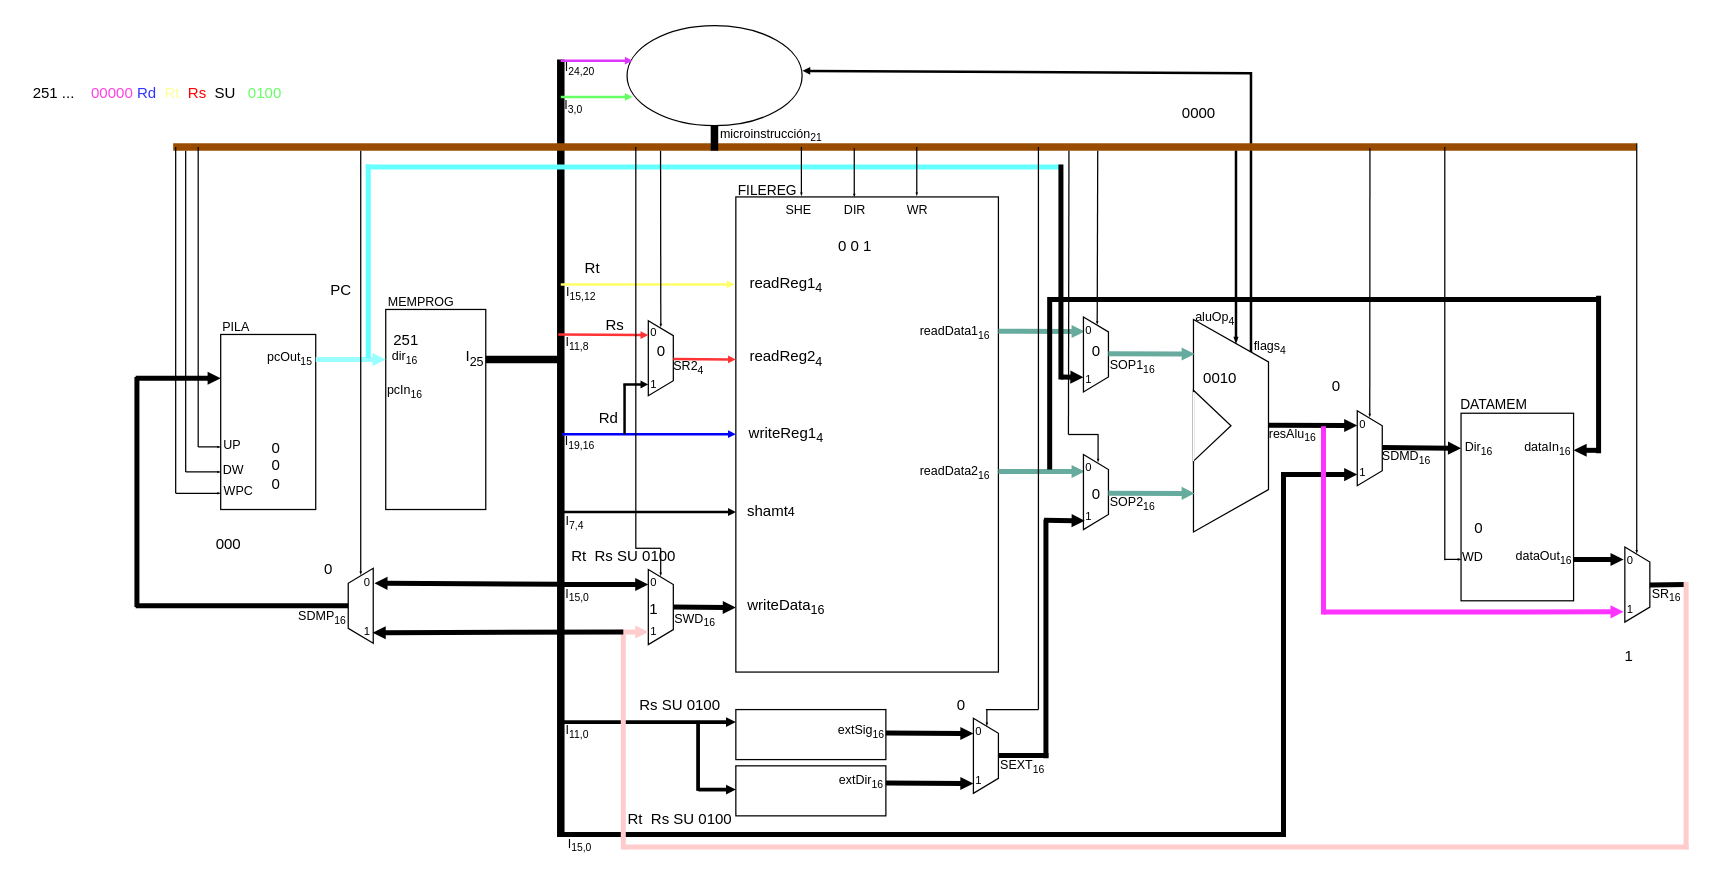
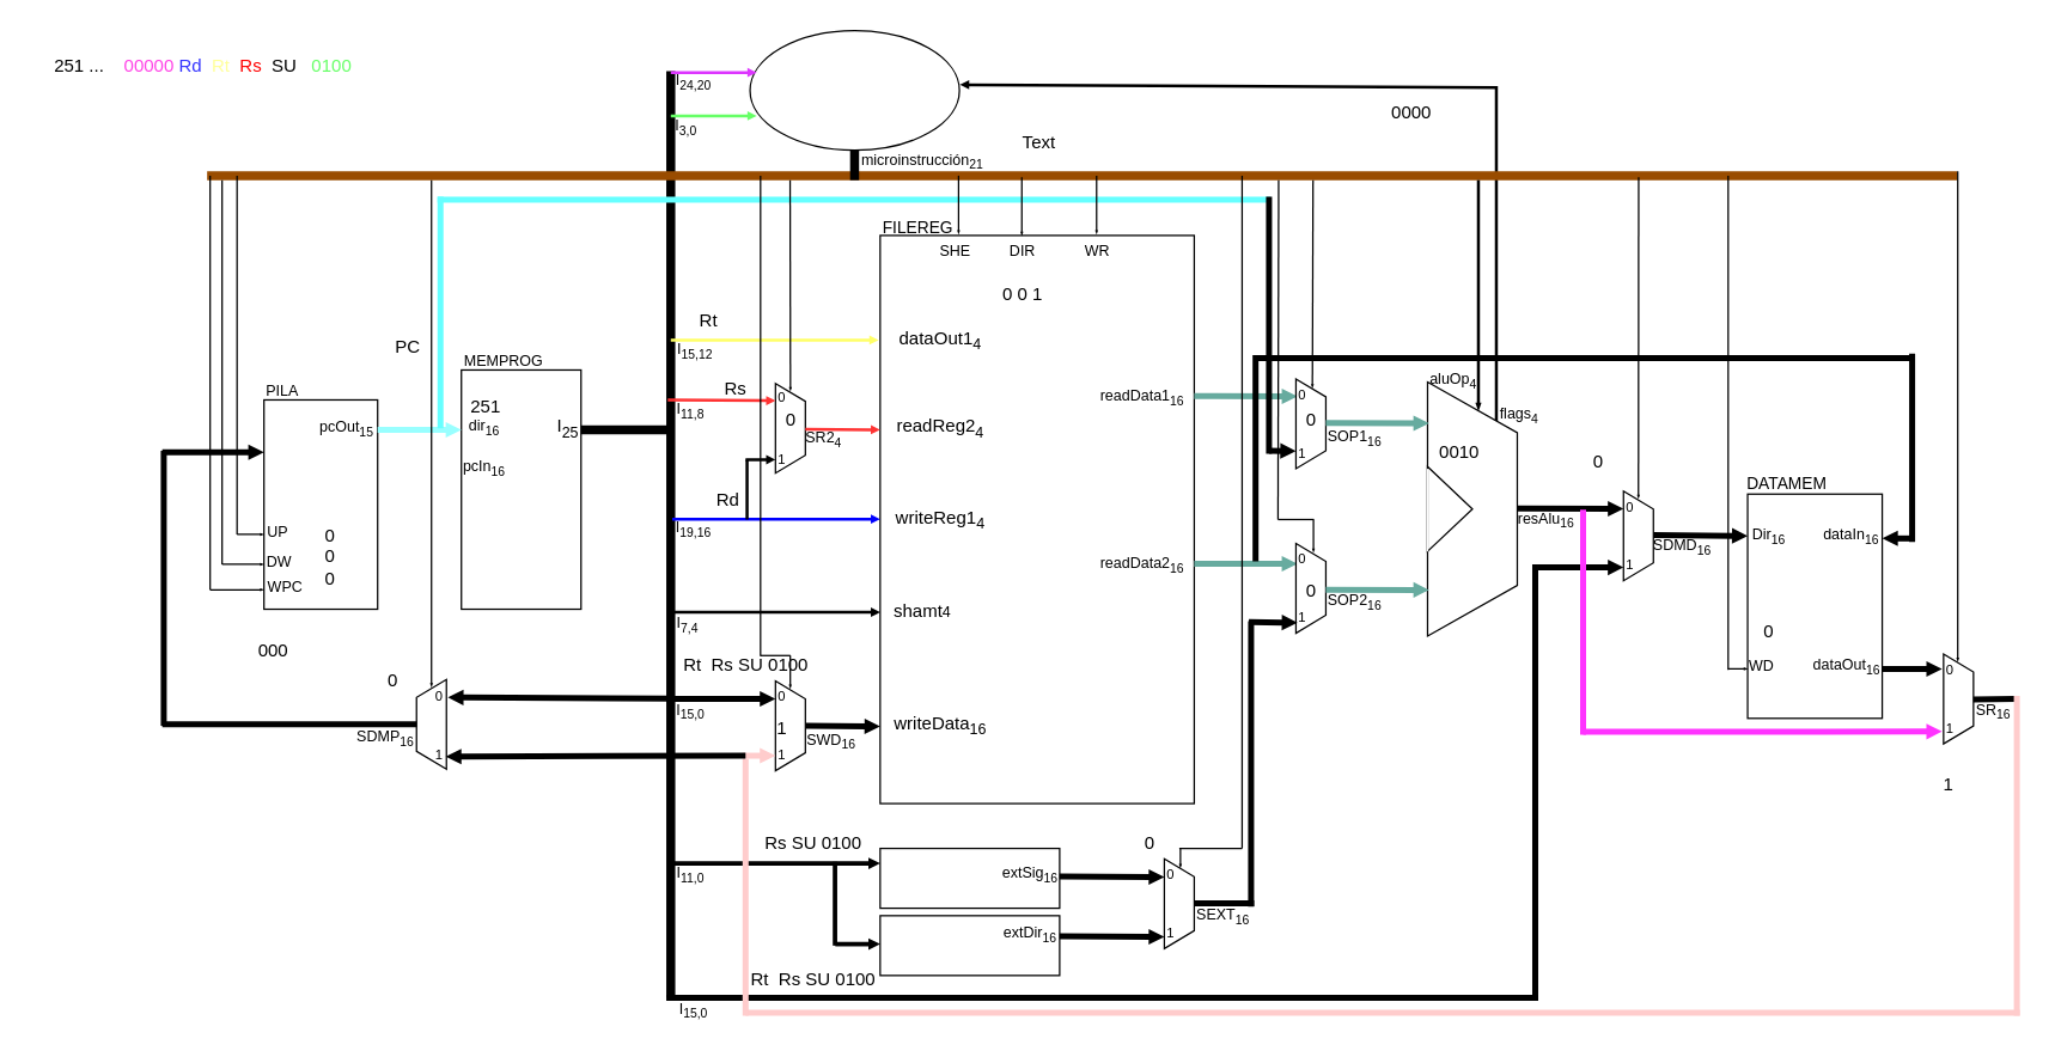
- <mxCell id="169" value="251 ...&amp;nbsp; &amp;nbsp; &lt;font color=&quot;#ff42e6&quot;&gt;00000&lt;/font&gt; &lt;font color=&quot;#3333ff&quot;&gt;Rd&lt;/font&gt;&amp;nbsp; &lt;font color=&quot;#ffff99&quot;&gt;Rt&lt;/font&gt;&amp;nbsp; &lt;font color=&quot;#ff0000&quot;&gt;Rs&amp;nbsp; &lt;/font&gt;SU&amp;nbsp; &amp;nbsp;&lt;font color=&quot;#66ff66&quot;&gt;0100&lt;/font&gt;" style="text;html=1;align=center;verticalAlign=middle;resizable=0;points=[];autosize=1;" parent="1" vertex="1"><mxGeometry x="20" y="64" width="210" height="20" as="geometry" /></mxCell>
+ <mxCell id="169" value="251 ...&amp;nbsp; &amp;nbsp; &lt;font color=&quot;#ff42e6&quot;&gt;00000&lt;/font&gt; &lt;font color=&quot;#3333ff&quot;&gt;Rd&lt;/font&gt;&amp;nbsp; &lt;font color=&quot;#ffff99&quot;&gt;Rt&lt;/font&gt;&amp;nbsp; &lt;font color=&quot;#ff0000&quot;&gt;Rs&amp;nbsp; &lt;/font&gt;SU&amp;nbsp; &amp;nbsp;&lt;font color=&quot;#66ff66&quot;&gt;0100&lt;/font&gt;" style="text;html=1;align=center;verticalAlign=middle;resizable=0;points=[];autosize=1;" parent="1" vertex="1"><mxGeometry x="30" y="34" width="210" height="20" as="geometry" /></mxCell>
- <mxCell id="174" value="0000" style="text;html=1;align=center;verticalAlign=middle;resizable=0;points=[];autosize=1;" parent="1" vertex="1"><mxGeometry x="938" y="80" width="40" height="20" as="geometry" /></mxCell>
+ <mxCell id="174" value="0000" style="text;html=1;align=center;verticalAlign=middle;resizable=0;points=[];autosize=1;" parent="1" vertex="1"><mxGeometry x="923" y="65" width="40" height="20" as="geometry" /></mxCell>
+ <mxCell id="179" value="Text" style="text;html=1;align=center;verticalAlign=middle;resizable=0;points=[];autosize=1;" parent="1" vertex="1"><mxGeometry x="674" y="85" width="40" height="20" as="geometry" /></mxCell>
- <mxCell id="12" value="readReg1&lt;sub&gt;4&lt;/sub&gt;" style="text;html=1;align=center;verticalAlign=middle;resizable=0;points=[];autosize=1;" parent="1" vertex="1"><mxGeometry x="593" y="217" width="70" height="20" as="geometry" /></mxCell>
+ <mxCell id="12" value="dataOut1&lt;sub&gt;4&lt;/sub&gt;" style="text;html=1;align=center;verticalAlign=middle;resizable=0;points=[];autosize=1;" parent="1" vertex="1"><mxGeometry x="593" y="217" width="70" height="20" as="geometry" /></mxCell>
